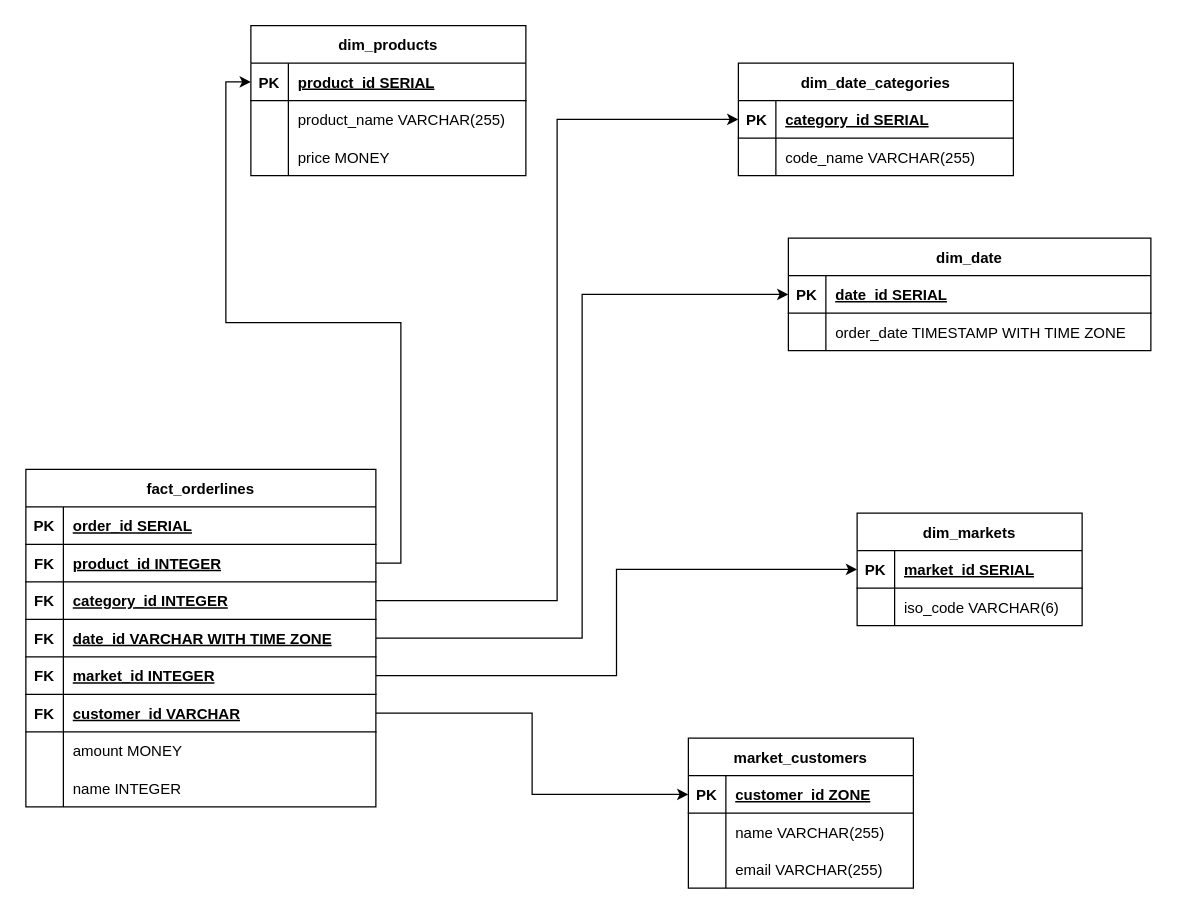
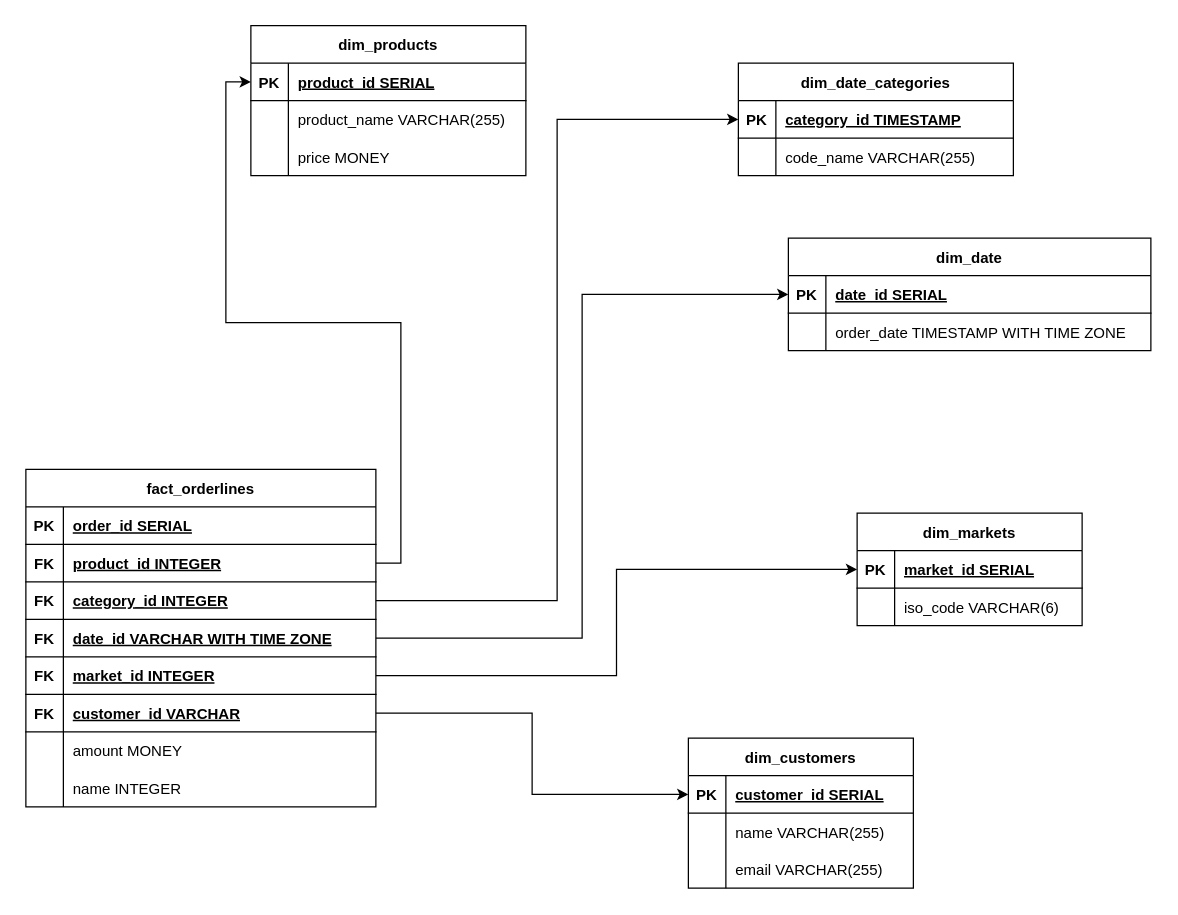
- <mxCell id="47" value="category_id SERIAL " style="shape=partialRectangle;overflow=hidden;connectable=0;fillColor=none;align=left;strokeColor=inherit;top=0;left=0;bottom=0;right=0;spacingLeft=6;fontStyle=5;" vertex="1" parent="45"><mxGeometry x="30" width="190" height="30" as="geometry"><mxRectangle width="190" height="30" as="alternateBounds" /></mxGeometry></mxCell>
+ <mxCell id="47" value="category_id TIMESTAMP " style="shape=partialRectangle;overflow=hidden;connectable=0;fillColor=none;align=left;strokeColor=inherit;top=0;left=0;bottom=0;right=0;spacingLeft=6;fontStyle=5;" vertex="1" parent="45"><mxGeometry x="30" width="190" height="30" as="geometry"><mxRectangle width="190" height="30" as="alternateBounds" /></mxGeometry></mxCell>
- <mxCell id="51" value="market_customers" style="shape=table;startSize=30;container=1;collapsible=1;childLayout=tableLayout;fixedRows=1;rowLines=0;fontStyle=1;align=center;resizeLast=1;" vertex="1" parent="1"><mxGeometry x="550" y="590" width="180" height="120" as="geometry" /></mxCell>
+ <mxCell id="51" value="dim_customers" style="shape=table;startSize=30;container=1;collapsible=1;childLayout=tableLayout;fixedRows=1;rowLines=0;fontStyle=1;align=center;resizeLast=1;" vertex="1" parent="1"><mxGeometry x="550" y="590" width="180" height="120" as="geometry" /></mxCell>
- <mxCell id="54" value="customer_id ZONE " style="shape=partialRectangle;overflow=hidden;connectable=0;fillColor=none;align=left;strokeColor=inherit;top=0;left=0;bottom=0;right=0;spacingLeft=6;fontStyle=5;" vertex="1" parent="52"><mxGeometry x="30" width="150" height="30" as="geometry"><mxRectangle width="150" height="30" as="alternateBounds" /></mxGeometry></mxCell>
+ <mxCell id="54" value="customer_id SERIAL " style="shape=partialRectangle;overflow=hidden;connectable=0;fillColor=none;align=left;strokeColor=inherit;top=0;left=0;bottom=0;right=0;spacingLeft=6;fontStyle=5;" vertex="1" parent="52"><mxGeometry x="30" width="150" height="30" as="geometry"><mxRectangle width="150" height="30" as="alternateBounds" /></mxGeometry></mxCell>
